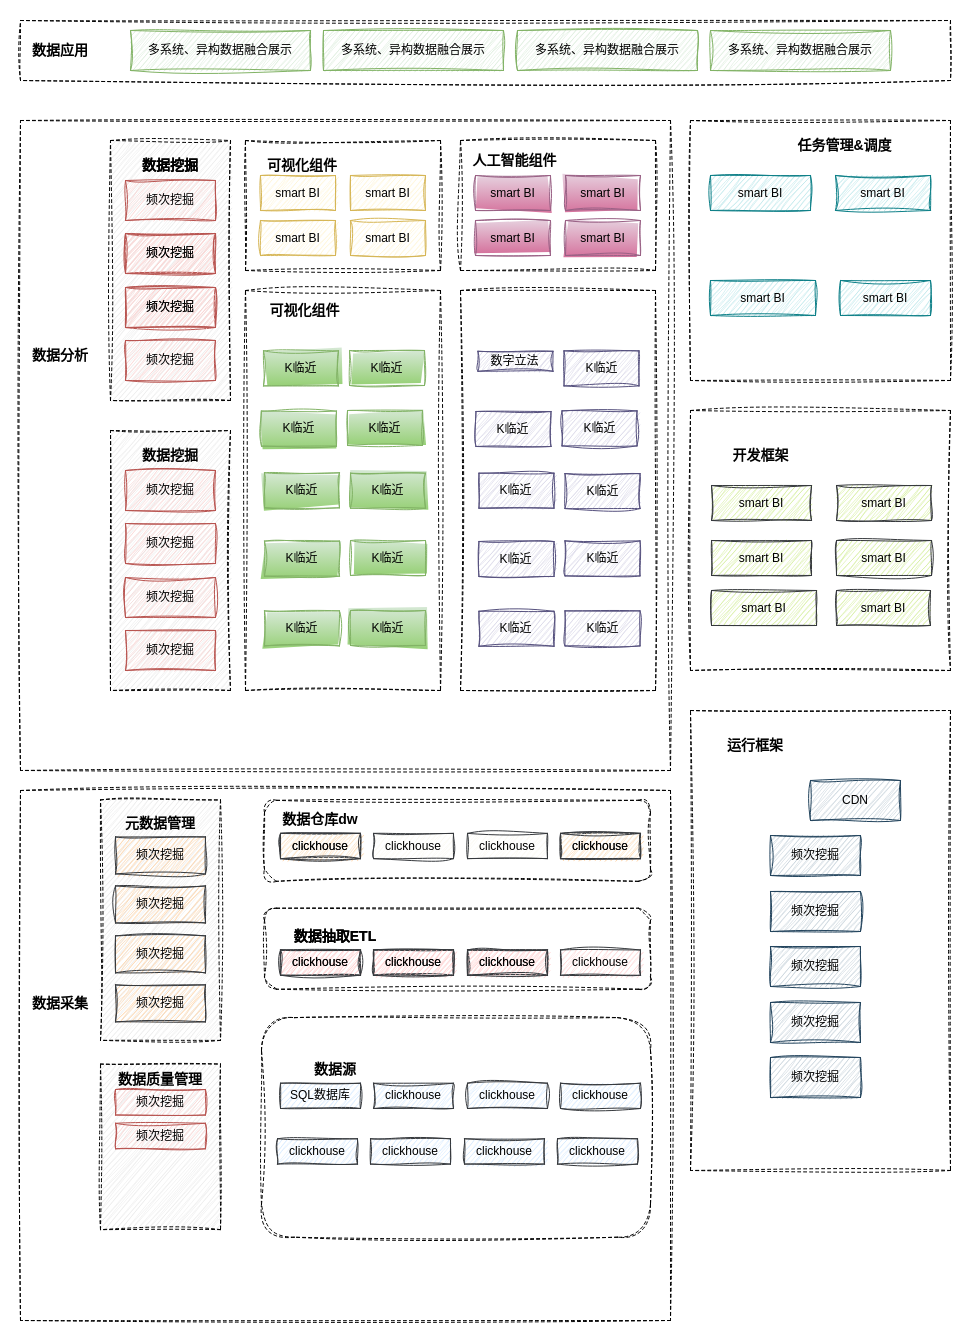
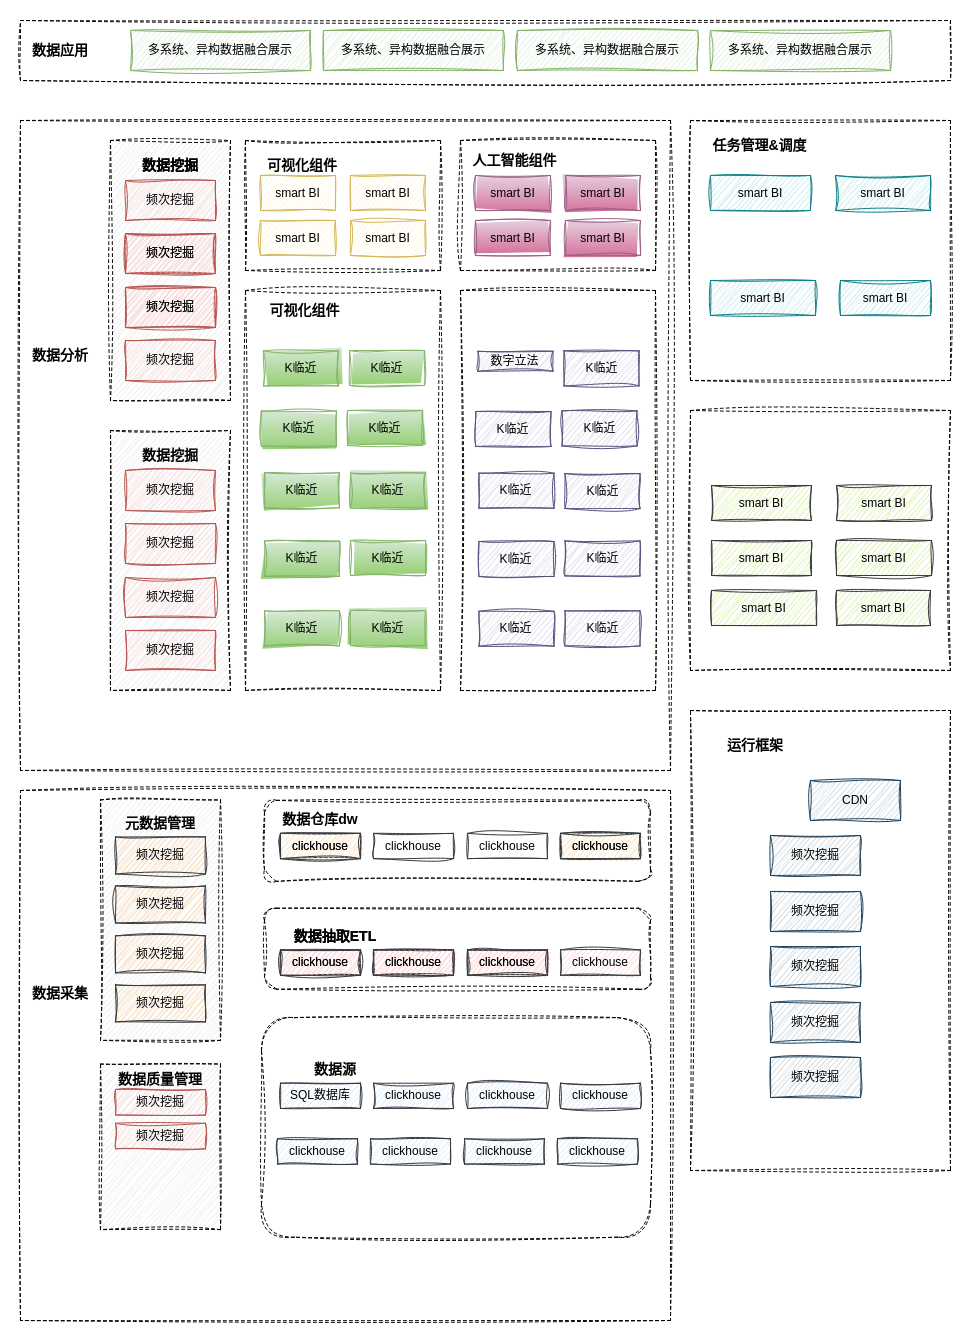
- <mxCell id="121" value="&lt;font style=&quot;font-size: 14px;&quot;&gt;&lt;b&gt;任务管理&amp;amp;调度&lt;br&gt;&lt;/b&gt;&lt;/font&gt;" style="text;html=1;strokeColor=none;fillColor=none;align=center;verticalAlign=middle;whiteSpace=wrap;rounded=0;sketch=1;curveFitting=1;jiggle=2;movable=1;resizable=1;rotatable=1;deletable=1;editable=1;locked=0;connectable=1;" vertex="1" parent="116"><mxGeometry x="103.97" y="10" width="101.03" height="30" as="geometry" /></mxCell>
+ <mxCell id="121" value="&lt;font style=&quot;font-size: 14px;&quot;&gt;&lt;b&gt;任务管理&amp;amp;调度&lt;br&gt;&lt;/b&gt;&lt;/font&gt;" style="text;html=1;strokeColor=none;fillColor=none;align=center;verticalAlign=middle;whiteSpace=wrap;rounded=0;sketch=1;curveFitting=1;jiggle=2;movable=1;resizable=1;rotatable=1;deletable=1;editable=1;locked=0;connectable=1;" vertex="1" parent="116"><mxGeometry x="18.97" y="10" width="101.03" height="30" as="geometry" /></mxCell>
- <mxCell id="7" value="&lt;font style=&quot;font-size: 14px;&quot;&gt;&lt;b&gt;开发框架&lt;br&gt;&lt;/b&gt;&lt;/font&gt;" style="text;html=1;strokeColor=none;fillColor=none;align=center;verticalAlign=middle;whiteSpace=wrap;rounded=0;sketch=1;curveFitting=1;jiggle=2;movable=1;resizable=1;rotatable=1;deletable=1;editable=1;locked=0;connectable=1;" vertex="1" parent="2"><mxGeometry x="20" y="30" width="101.03" height="30" as="geometry" /></mxCell>
- <mxCell id="19" value="&lt;font style=&quot;font-size: 14px;&quot;&gt;&lt;b&gt;数据采集&lt;/b&gt;&lt;/font&gt;" style="text;html=1;strokeColor=none;fillColor=none;align=center;verticalAlign=middle;whiteSpace=wrap;rounded=0;sketch=1;curveFitting=1;jiggle=2;movable=1;resizable=1;rotatable=1;deletable=1;editable=1;locked=0;connectable=1;" vertex="1" parent="18"><mxGeometry x="10" y="198.75" width="60" height="28.393" as="geometry" /></mxCell>
+ <mxCell id="19" value="&lt;font style=&quot;font-size: 14px;&quot;&gt;&lt;b&gt;数据采集&lt;/b&gt;&lt;/font&gt;" style="text;html=1;strokeColor=none;fillColor=none;align=center;verticalAlign=middle;whiteSpace=wrap;rounded=0;sketch=1;curveFitting=1;jiggle=2;movable=1;resizable=1;rotatable=1;deletable=1;editable=1;locked=0;connectable=1;" vertex="1" parent="18"><mxGeometry x="10" y="188.75" width="60" height="28.393" as="geometry" /></mxCell>
